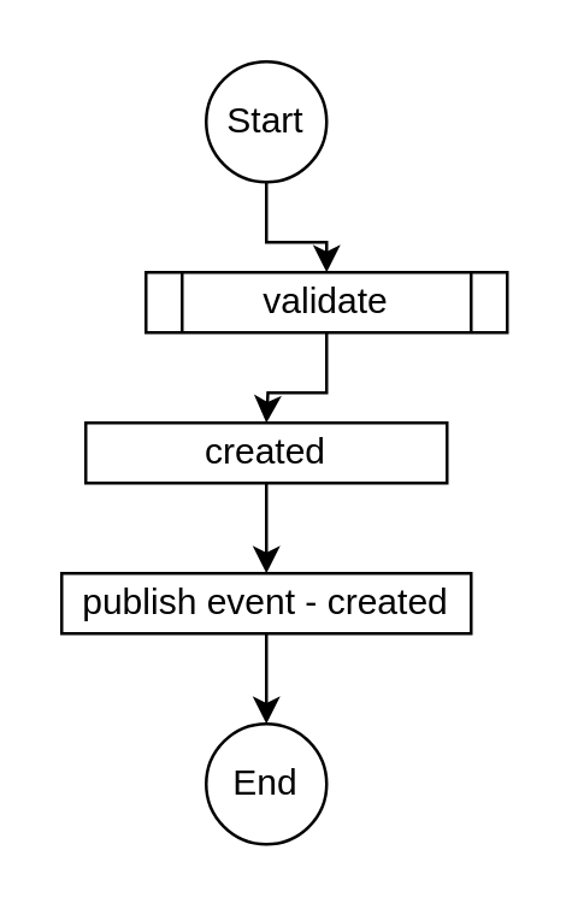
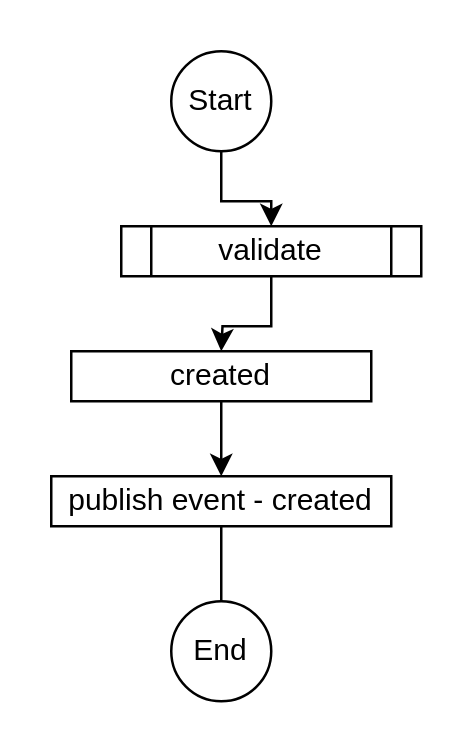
- <mxCell id="8" style="edgeStyle=orthogonalEdgeStyle;rounded=0;orthogonalLoop=1;jettySize=auto;html=1;entryX=0.5;entryY=0;entryDx=0;entryDy=0;" edge="1" parent="1" source="9" target="6"><mxGeometry relative="1" as="geometry" /></mxCell>
+ <mxCell id="8" style="edgeStyle=orthogonalEdgeStyle;rounded=0;orthogonalLoop=1;jettySize=auto;html=1;entryX=0.5;entryY=0;entryDx=0;entryDy=0;endArrow=none;" edge="1" parent="1" source="9" target="6"><mxGeometry relative="1" as="geometry" /></mxCell>
